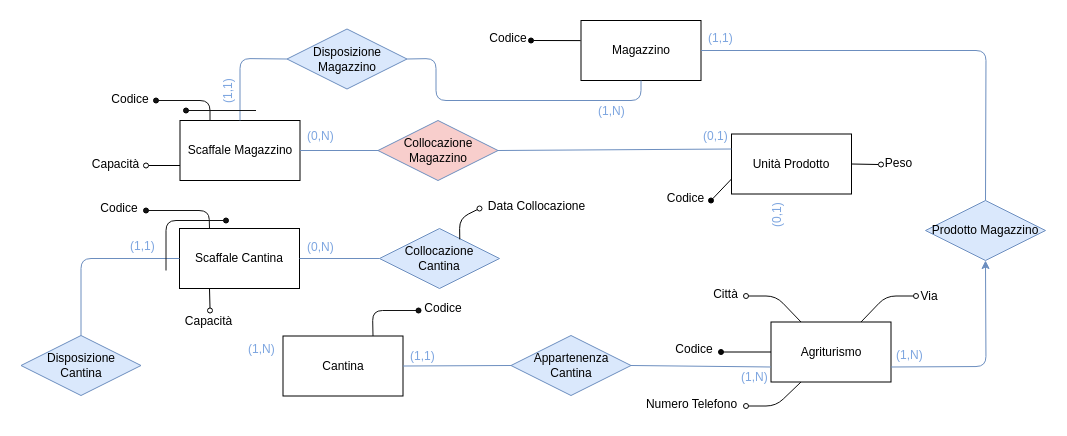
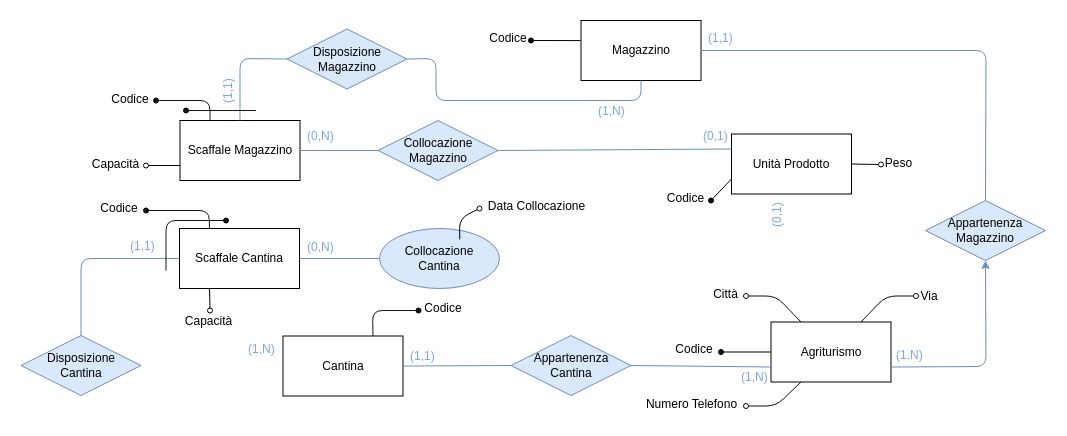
- <mxCell id="7" value="Collocazione Magazzino" style="rhombus;whiteSpace=wrap;html=1;fillColor=#f8cecc;strokeColor=#6c8ebf;" parent="1" vertex="1"><mxGeometry x="377.5" y="120" width="120" height="60" as="geometry" /></mxCell>
+ <mxCell id="7" value="Collocazione Magazzino" style="rhombus;whiteSpace=wrap;html=1;fillColor=#dae8fc;strokeColor=#6c8ebf;" parent="1" vertex="1"><mxGeometry x="377.5" y="120" width="120" height="60" as="geometry" /></mxCell>
- <mxCell id="53" value="Prodotto Magazzino" style="rhombus;whiteSpace=wrap;html=1;fillColor=#dae8fc;strokeColor=#6c8ebf;" parent="1" vertex="1"><mxGeometry x="925" y="200" width="120" height="60" as="geometry" /></mxCell>
+ <mxCell id="53" value="Appartenenza Magazzino" style="rhombus;whiteSpace=wrap;html=1;fillColor=#dae8fc;strokeColor=#6c8ebf;" parent="1" vertex="1"><mxGeometry x="925" y="200" width="120" height="60" as="geometry" /></mxCell>
- <mxCell id="5" value="Collocazione &lt;br&gt;Cantina" style="rhombus;whiteSpace=wrap;html=1;fillColor=#dae8fc;strokeColor=#6c8ebf;" parent="1" vertex="1"><mxGeometry x="379" y="228" width="120" height="60" as="geometry" /></mxCell>
+ <mxCell id="5" value="Collocazione &lt;br&gt;Cantina" style="ellipse;whiteSpace=wrap;html=1;fillColor=#dae8fc;strokeColor=#6c8ebf;" parent="1" vertex="1"><mxGeometry x="379" y="228" width="120" height="60" as="geometry" /></mxCell>
